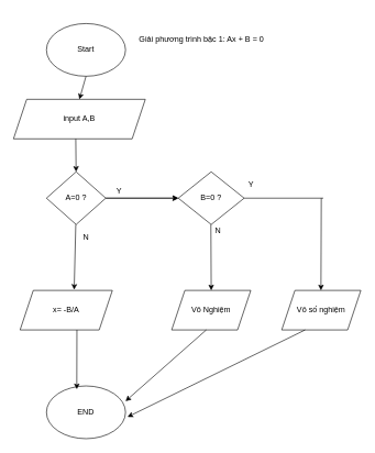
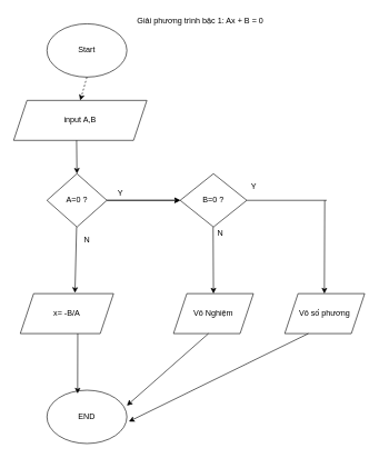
- <mxCell id="25" value="Giải phương trình bậc 1: Ax + B = 0&lt;br&gt;" style="text;html=1;align=center;verticalAlign=middle;resizable=0;points=[];autosize=1;strokeColor=none;fillColor=none;" vertex="1" parent="1"><mxGeometry x="205" y="50" width="200" height="20" as="geometry" /></mxCell>
+ <mxCell id="25" value="Giải phương trình bậc 1: Ax + B = 0&lt;br&gt;" style="text;html=1;align=center;verticalAlign=middle;resizable=0;points=[];autosize=1;strokeColor=none;fillColor=none;" vertex="1" parent="1"><mxGeometry x="200" y="20" width="200" height="20" as="geometry" /></mxCell>
- <mxCell id="11" value="" style="endArrow=classic;html=1;rounded=0;entryX=0.5;entryY=0;entryDx=0;entryDy=0;exitX=0.5;exitY=1;exitDx=0;exitDy=0;" edge="1" parent="1" source="2" target="3"><mxGeometry width="50" height="50" relative="1" as="geometry"><mxPoint x="120" y="150" as="sourcePoint" /><mxPoint x="160" y="380" as="targetPoint" /></mxGeometry></mxCell>
+ <mxCell id="11" value="" style="endArrow=classic;html=1;rounded=0;entryX=0.5;entryY=0;entryDx=0;entryDy=0;exitX=0.5;exitY=1;exitDx=0;exitDy=0;dashed=1;" edge="1" parent="1" source="2" target="3"><mxGeometry width="50" height="50" relative="1" as="geometry"><mxPoint x="120" y="150" as="sourcePoint" /><mxPoint x="160" y="380" as="targetPoint" /></mxGeometry></mxCell>
- <mxCell id="9" value="Vô số nghiệm" style="shape=parallelogram;perimeter=parallelogramPerimeter;whiteSpace=wrap;html=1;fixedSize=1;" vertex="1" parent="1"><mxGeometry x="427" y="440" width="120" height="60" as="geometry" /></mxCell>
+ <mxCell id="9" value="Vô số phương" style="shape=parallelogram;perimeter=parallelogramPerimeter;whiteSpace=wrap;html=1;fixedSize=1;" vertex="1" parent="1"><mxGeometry x="427" y="440" width="120" height="60" as="geometry" /></mxCell>
